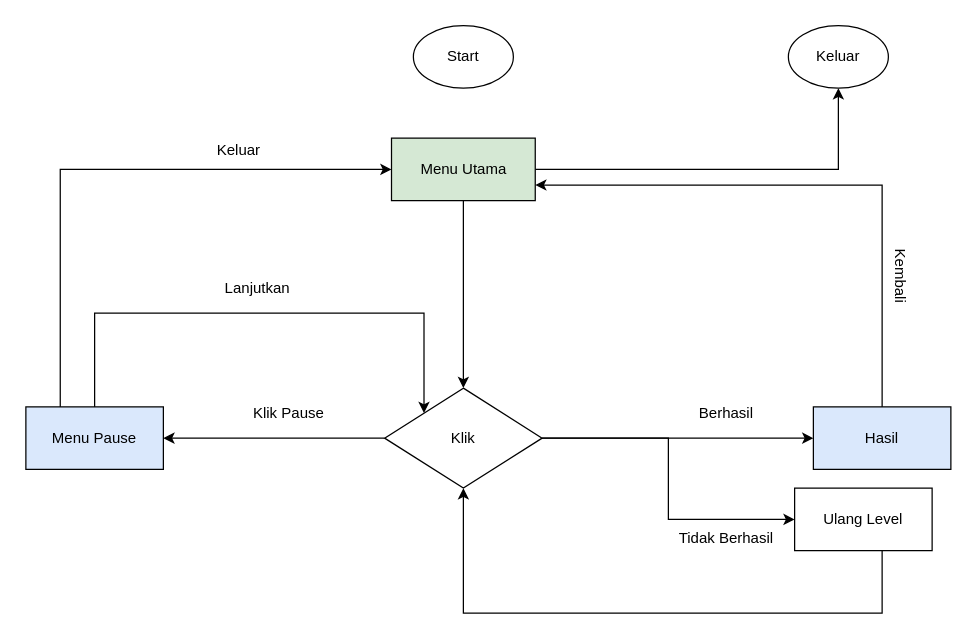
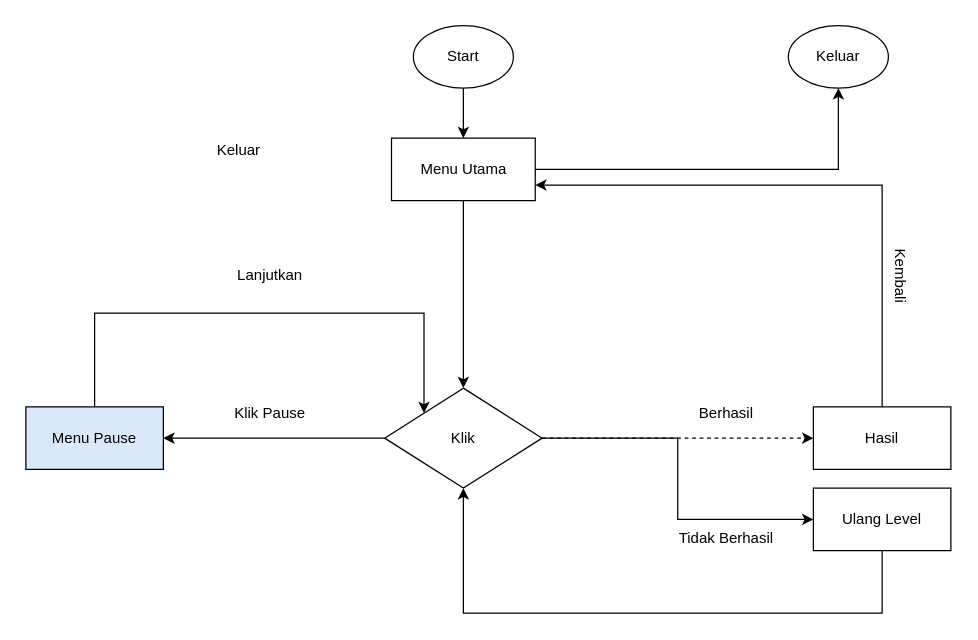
+ <mxCell id="2" style="edgeStyle=orthogonalEdgeStyle;rounded=0;orthogonalLoop=1;jettySize=auto;html=1;entryX=0.5;entryY=0;entryDx=0;entryDy=0;" edge="1" parent="1" source="3" target="6"><mxGeometry relative="1" as="geometry" /></mxCell>
- <mxCell id="9" style="edgeStyle=orthogonalEdgeStyle;rounded=0;orthogonalLoop=1;jettySize=auto;html=1;exitX=0.25;exitY=0;exitDx=0;exitDy=0;entryX=0;entryY=0.5;entryDx=0;entryDy=0;" edge="1" parent="1" source="10" target="6"><mxGeometry relative="1" as="geometry" /></mxCell>
- <mxCell id="6" value="Menu Utama" style="rounded=0;whiteSpace=wrap;html=1;fillColor=#d5e8d4;" vertex="1" parent="1"><mxGeometry x="312.5" y="110" width="115" height="50" as="geometry" /></mxCell>
+ <mxCell id="6" value="Menu Utama" style="rounded=0;whiteSpace=wrap;html=1;" vertex="1" parent="1"><mxGeometry x="312.5" y="110" width="115" height="50" as="geometry" /></mxCell>
- <mxCell id="23" value="Lanjutkan" style="text;html=1;align=center;verticalAlign=middle;resizable=0;points=[];autosize=1;strokeColor=none;fillColor=none;" vertex="1" parent="1"><mxGeometry x="170" y="220" width="70" height="20" as="geometry" /></mxCell>
+ <mxCell id="23" value="Lanjutkan" style="text;html=1;align=center;verticalAlign=middle;resizable=0;points=[];autosize=1;strokeColor=none;fillColor=none;" vertex="1" parent="1"><mxGeometry x="180" y="210" width="70" height="20" as="geometry" /></mxCell>
- <mxCell id="22" value="Klik Pause" style="text;html=1;align=center;verticalAlign=middle;resizable=0;points=[];autosize=1;strokeColor=none;fillColor=none;" vertex="1" parent="1"><mxGeometry x="195" y="320" width="70" height="20" as="geometry" /></mxCell>
+ <mxCell id="22" value="Klik Pause" style="text;html=1;align=center;verticalAlign=middle;resizable=0;points=[];autosize=1;strokeColor=none;fillColor=none;" vertex="1" parent="1"><mxGeometry x="180" y="320" width="70" height="20" as="geometry" /></mxCell>
- <mxCell id="13" style="edgeStyle=orthogonalEdgeStyle;rounded=0;orthogonalLoop=1;jettySize=auto;html=1;entryX=0;entryY=0.5;entryDx=0;entryDy=0;" edge="1" parent="1" source="16" target="18"><mxGeometry relative="1" as="geometry" /></mxCell>
+ <mxCell id="13" style="edgeStyle=orthogonalEdgeStyle;rounded=0;orthogonalLoop=1;jettySize=auto;html=1;entryX=0;entryY=0.5;entryDx=0;entryDy=0;dashed=1;" edge="1" parent="1" source="16" target="18"><mxGeometry relative="1" as="geometry" /></mxCell>
- <mxCell id="18" value="Hasil" style="rounded=0;whiteSpace=wrap;html=1;fillColor=#dae8fc;" vertex="1" parent="1"><mxGeometry x="650" y="325" width="110" height="50" as="geometry" /></mxCell>
+ <mxCell id="18" value="Hasil" style="rounded=0;whiteSpace=wrap;html=1;" vertex="1" parent="1"><mxGeometry x="650" y="325" width="110" height="50" as="geometry" /></mxCell>
- <mxCell id="12" value="Ulang Level" style="rounded=0;whiteSpace=wrap;html=1;" vertex="1" parent="1"><mxGeometry x="635" y="390" width="110" height="50" as="geometry" /></mxCell>
+ <mxCell id="12" value="Ulang Level" style="rounded=0;whiteSpace=wrap;html=1;" vertex="1" parent="1"><mxGeometry x="650" y="390" width="110" height="50" as="geometry" /></mxCell>
